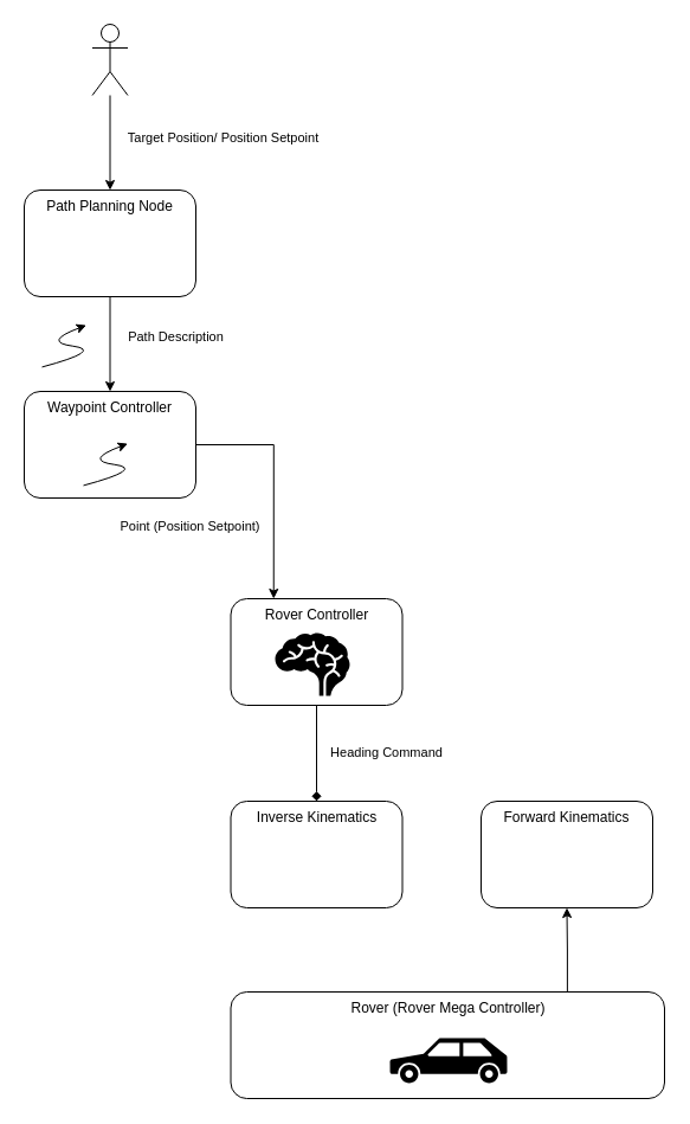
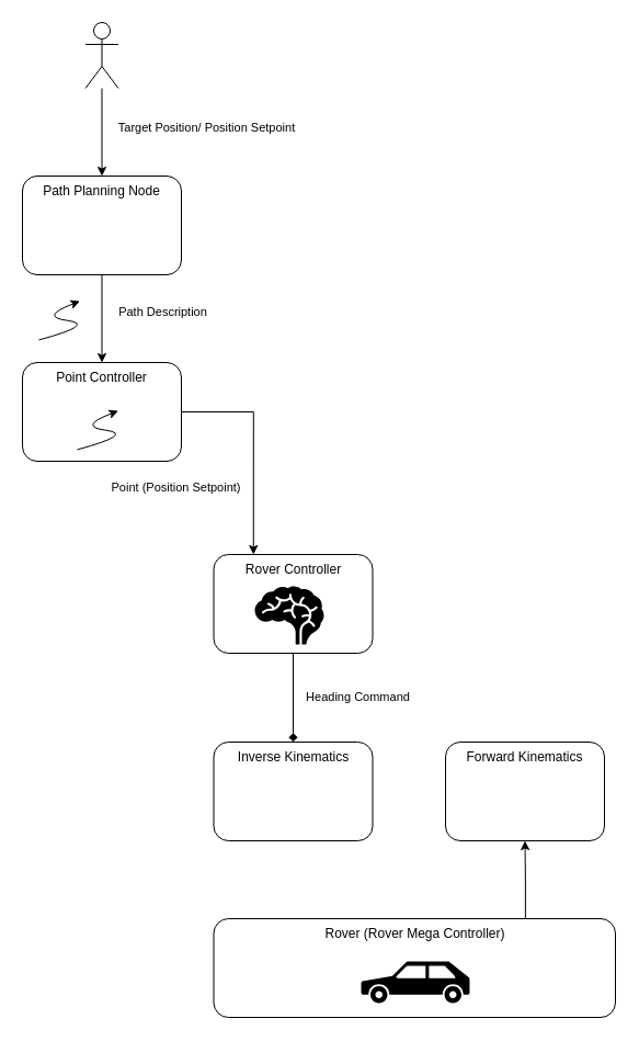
- <mxCell id="15" value="Waypoint Controller" style="rounded=1;whiteSpace=wrap;html=1;verticalAlign=top;" vertex="1" parent="1"><mxGeometry x="20" y="330" width="145" height="90" as="geometry" /></mxCell>
+ <mxCell id="15" value="Point Controller" style="rounded=1;whiteSpace=wrap;html=1;verticalAlign=top;" vertex="1" parent="1"><mxGeometry x="20" y="330" width="145" height="90" as="geometry" /></mxCell>
